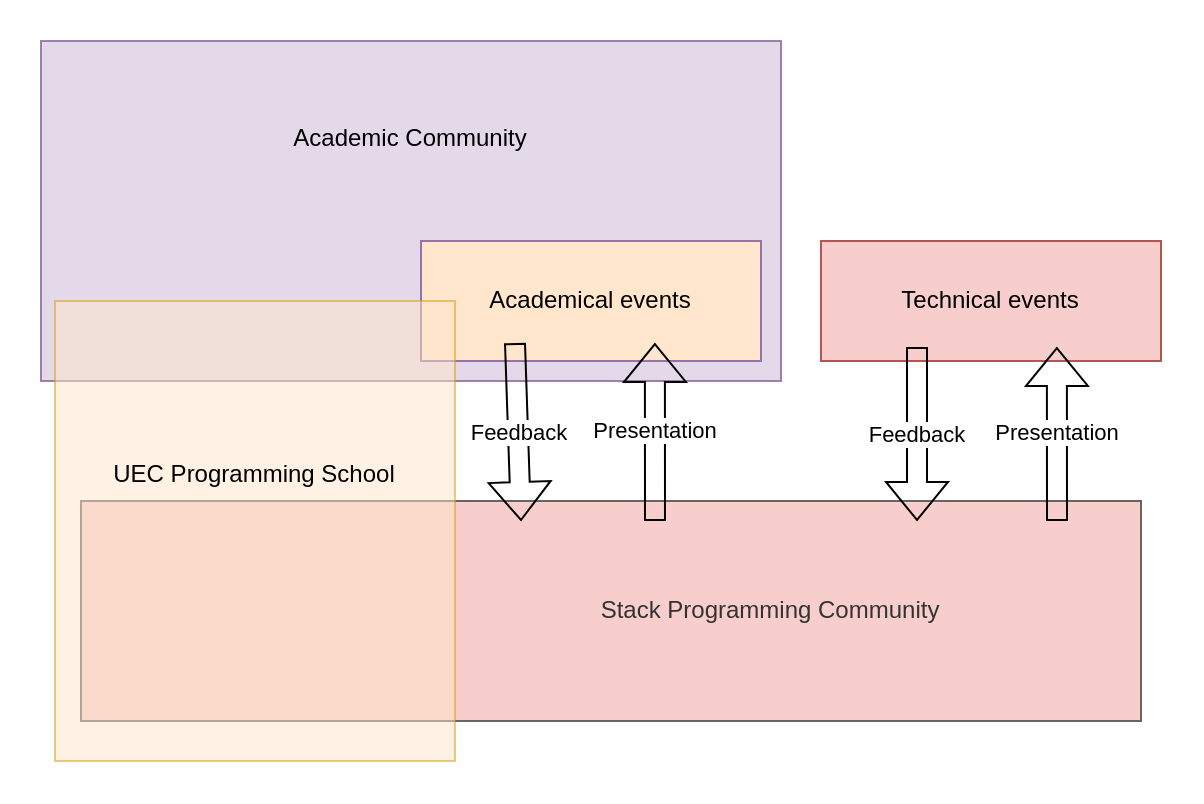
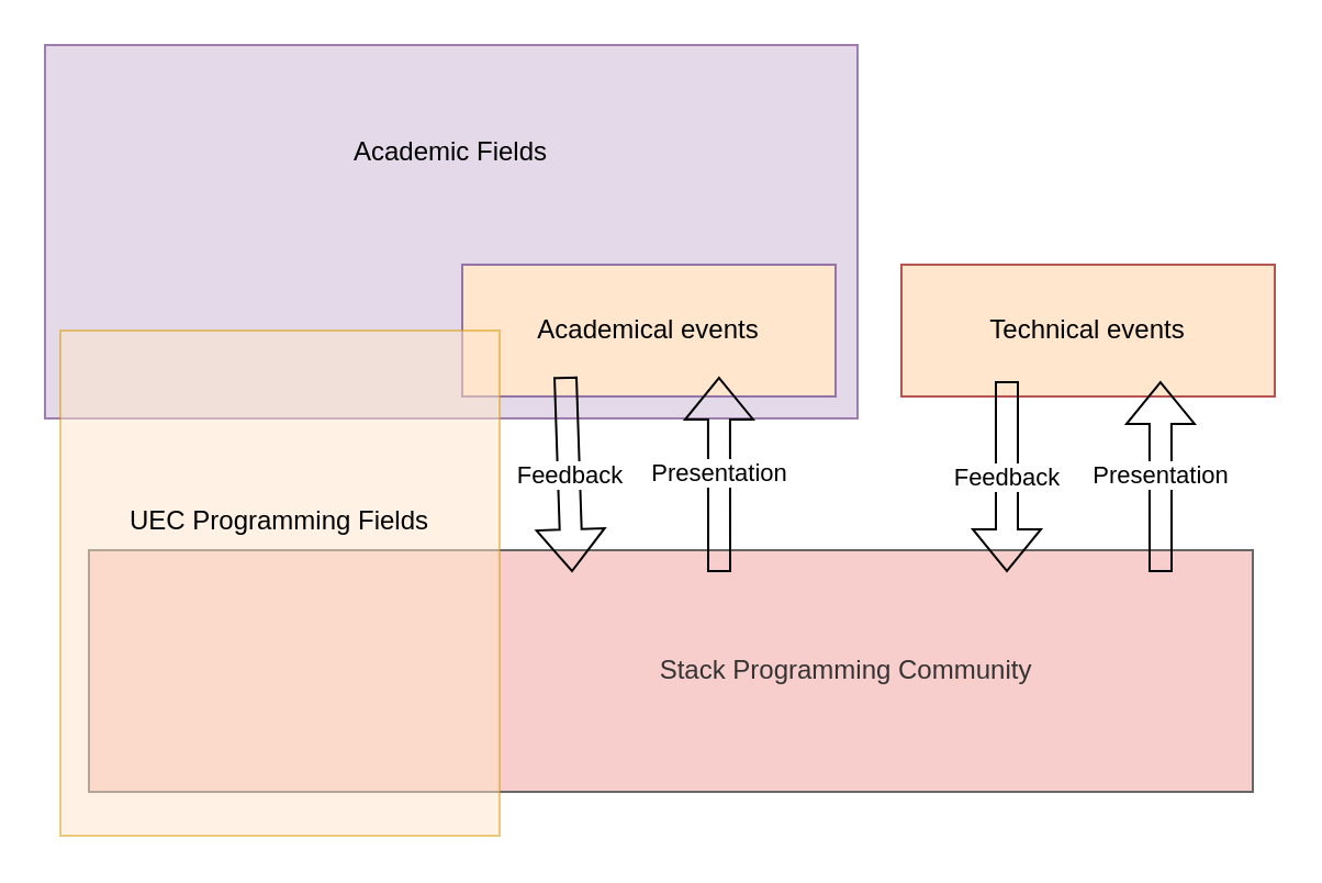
- <mxCell id="2" value="&lt;div&gt;Academic Community&lt;/div&gt;&lt;div&gt;&lt;br&gt;&lt;/div&gt;&lt;div&gt;&lt;br&gt;&lt;/div&gt;&lt;div&gt;&lt;br&gt;&lt;/div&gt;&lt;div&gt;&lt;br&gt;&lt;/div&gt;&lt;div&gt;&lt;br&gt;&lt;/div&gt;" style="rounded=0;whiteSpace=wrap;html=1;fillColor=#e1d5e7;strokeColor=#9673a6;opacity=90;" vertex="1" parent="1"><mxGeometry x="20" y="20" width="370" height="170" as="geometry" /></mxCell>
+ <mxCell id="2" value="&lt;div&gt;Academic Fields&lt;/div&gt;&lt;div&gt;&lt;br&gt;&lt;/div&gt;&lt;div&gt;&lt;br&gt;&lt;/div&gt;&lt;div&gt;&lt;br&gt;&lt;/div&gt;&lt;div&gt;&lt;br&gt;&lt;/div&gt;&lt;div&gt;&lt;br&gt;&lt;/div&gt;" style="rounded=0;whiteSpace=wrap;html=1;fillColor=#e1d5e7;strokeColor=#9673a6;opacity=90;" vertex="1" parent="1"><mxGeometry x="20" y="20" width="370" height="170" as="geometry" /></mxCell>
- <mxCell id="5" value="Technical events" style="rounded=0;whiteSpace=wrap;html=1;fillColor=#f8cecc;strokeColor=#b85450;" vertex="1" parent="1"><mxGeometry x="410" y="120" width="170" height="60" as="geometry" /></mxCell>
+ <mxCell id="5" value="Technical events" style="rounded=0;whiteSpace=wrap;html=1;fillColor=#ffe6cc;strokeColor=#b85450;" vertex="1" parent="1"><mxGeometry x="410" y="120" width="170" height="60" as="geometry" /></mxCell>
- <mxCell id="10" value="&lt;div&gt;UEC Programming School&lt;/div&gt;&lt;div&gt;&lt;br&gt;&lt;/div&gt;&lt;div&gt;&lt;br&gt;&lt;/div&gt;&lt;div&gt;&lt;br&gt;&lt;/div&gt;&lt;div&gt;&lt;br&gt;&lt;/div&gt;" style="rounded=0;whiteSpace=wrap;html=1;fillColor=#ffe6cc;strokeColor=#d79b00;gradientColor=none;opacity=50;perimeterSpacing=50;" vertex="1" parent="1"><mxGeometry x="27" y="150" width="200" height="230" as="geometry" /></mxCell>
+ <mxCell id="10" value="&lt;div&gt;UEC Programming Fields&lt;/div&gt;&lt;div&gt;&lt;br&gt;&lt;/div&gt;&lt;div&gt;&lt;br&gt;&lt;/div&gt;&lt;div&gt;&lt;br&gt;&lt;/div&gt;&lt;div&gt;&lt;br&gt;&lt;/div&gt;" style="rounded=0;whiteSpace=wrap;html=1;fillColor=#ffe6cc;strokeColor=#d79b00;gradientColor=none;opacity=50;perimeterSpacing=50;" vertex="1" parent="1"><mxGeometry x="27" y="150" width="200" height="230" as="geometry" /></mxCell>
